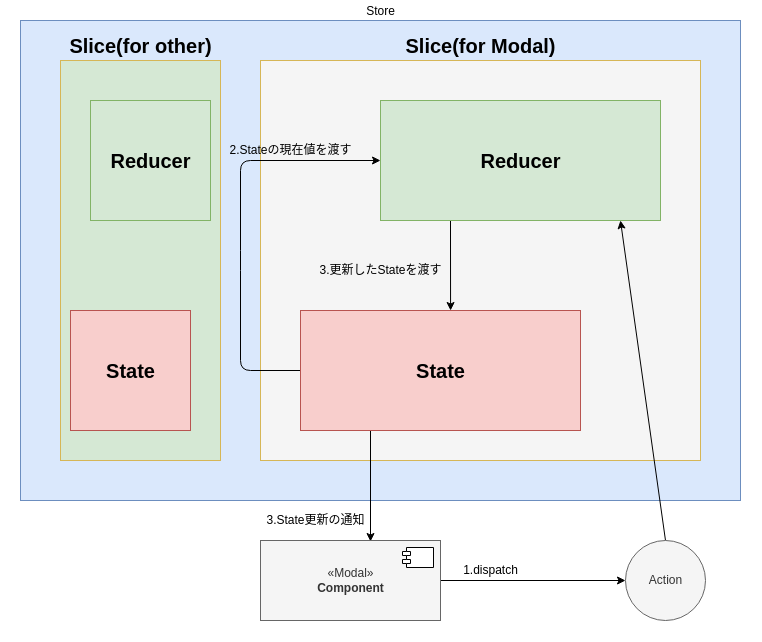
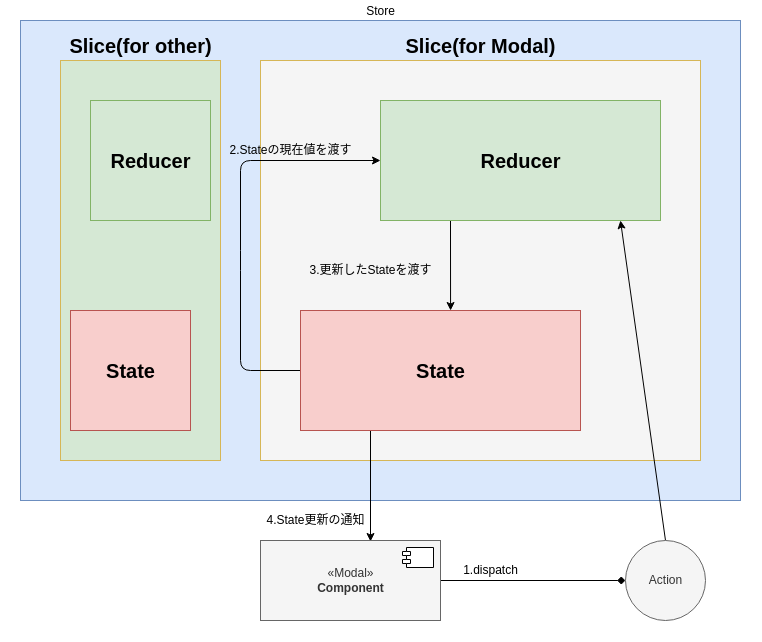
- <mxCell id="18" value="3.更新したStateを渡す" style="text;html=1;align=center;verticalAlign=middle;resizable=0;points=[];autosize=1;strokeColor=none;fillColor=none;fontColor=#000000;" parent="1" vertex="1"><mxGeometry x="310" y="260" width="140" height="20" as="geometry" /></mxCell>
+ <mxCell id="18" value="3.更新したStateを渡す" style="text;html=1;align=center;verticalAlign=middle;resizable=0;points=[];autosize=1;strokeColor=none;fillColor=none;fontColor=#000000;" parent="1" vertex="1"><mxGeometry x="300" y="260" width="140" height="20" as="geometry" /></mxCell>
- <mxCell id="19" value="3.State更新の通知" style="text;html=1;align=center;verticalAlign=middle;resizable=0;points=[];autosize=1;strokeColor=none;fillColor=none;fontColor=#000000;" parent="1" vertex="1"><mxGeometry x="260" y="510" width="110" height="20" as="geometry" /></mxCell>
+ <mxCell id="19" value="4.State更新の通知" style="text;html=1;align=center;verticalAlign=middle;resizable=0;points=[];autosize=1;strokeColor=none;fillColor=none;fontColor=#000000;" parent="1" vertex="1"><mxGeometry x="260" y="510" width="110" height="20" as="geometry" /></mxCell>
- <mxCell id="10" style="edgeStyle=none;html=1;exitX=1;exitY=0.5;exitDx=0;exitDy=0;entryX=0;entryY=0.5;entryDx=0;entryDy=0;entryPerimeter=0;fontColor=#000000;strokeColor=#000000;" parent="1" source="11" target="14" edge="1"><mxGeometry relative="1" as="geometry" /></mxCell>
+ <mxCell id="10" style="edgeStyle=none;html=1;exitX=1;exitY=0.5;exitDx=0;exitDy=0;entryX=0;entryY=0.5;entryDx=0;entryDy=0;entryPerimeter=0;fontColor=#000000;strokeColor=#000000;endArrow=diamond;" parent="1" source="11" target="14" edge="1"><mxGeometry relative="1" as="geometry" /></mxCell>
